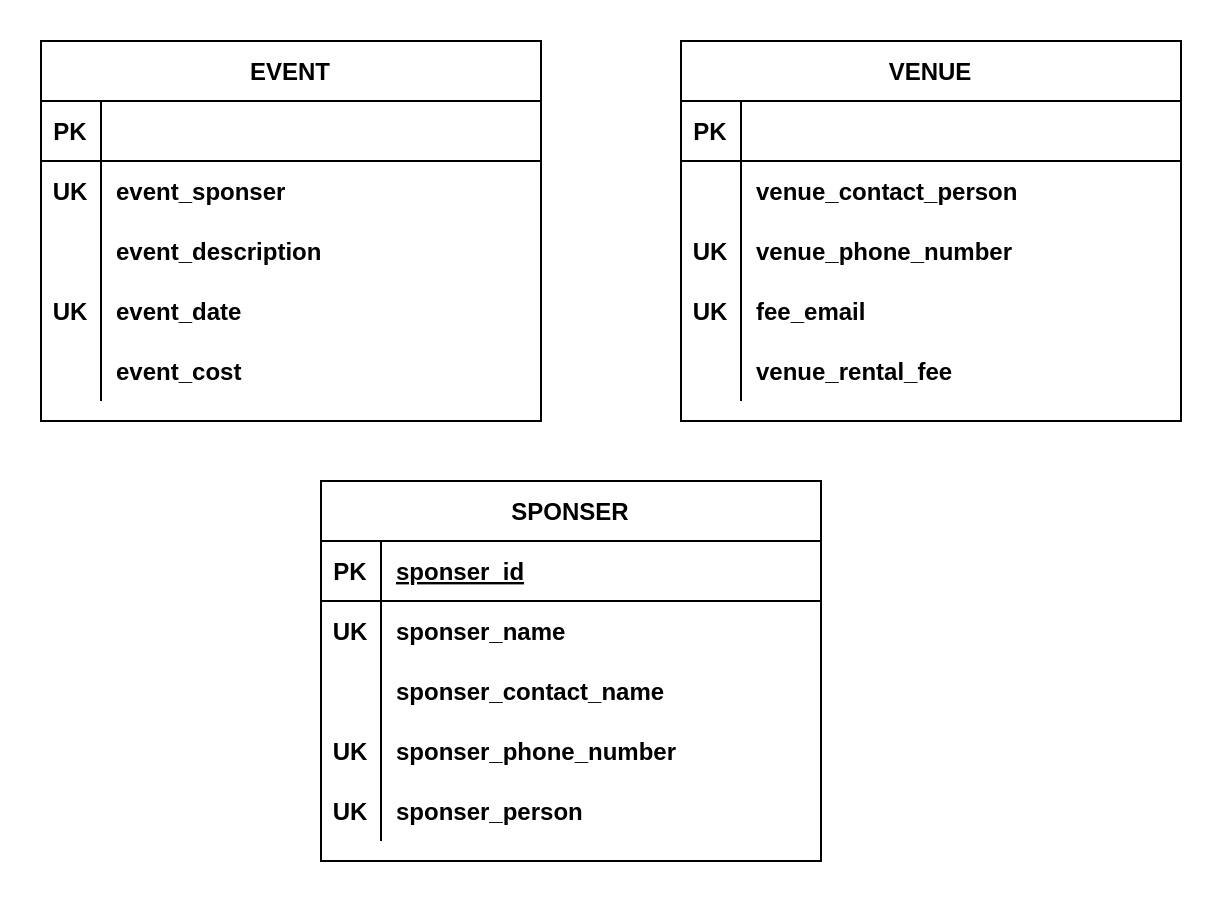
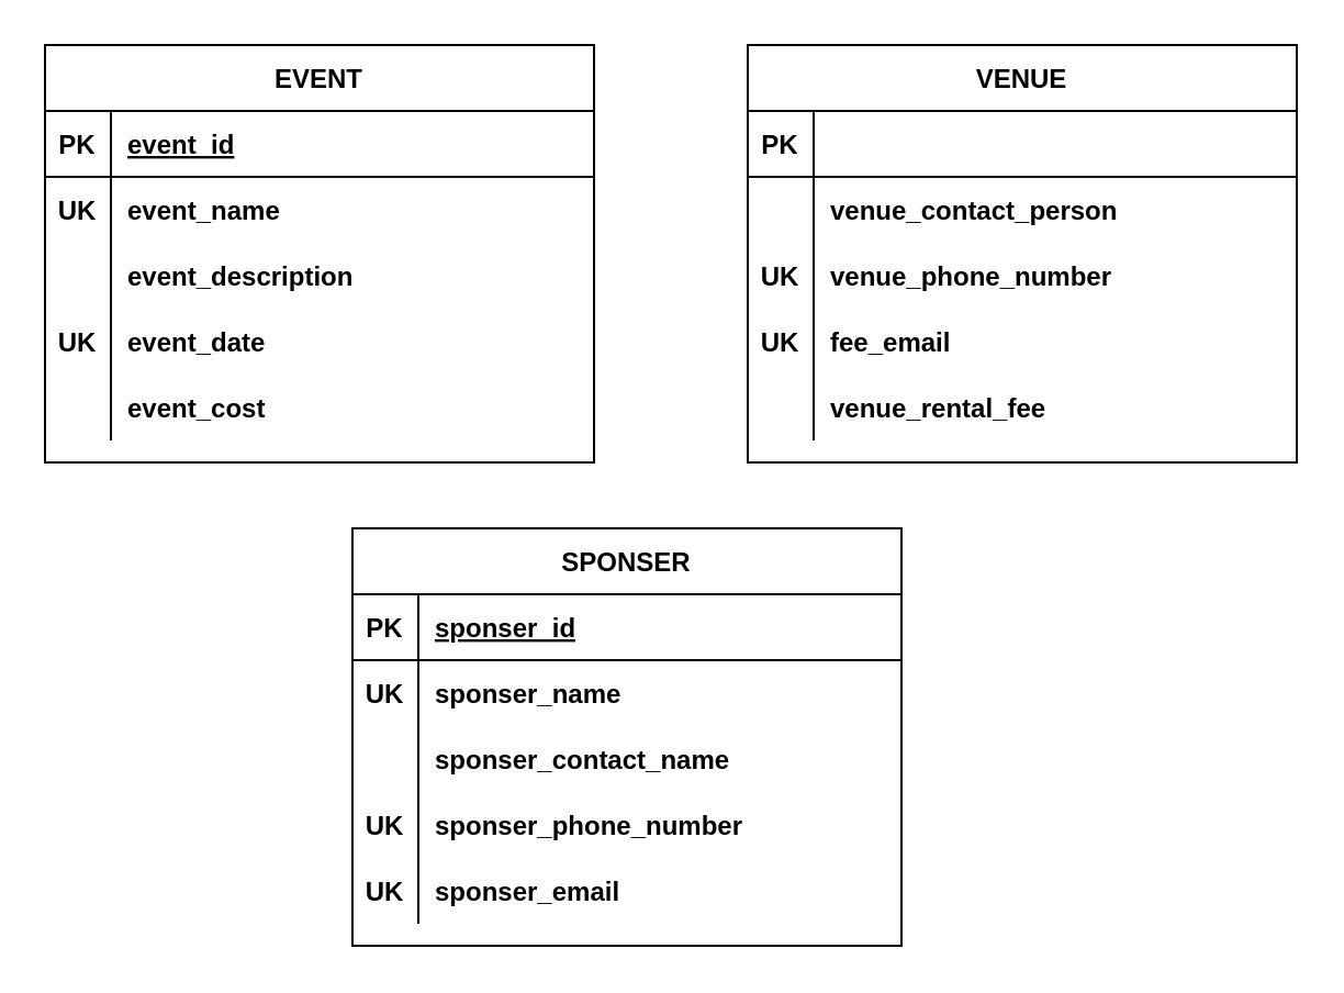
+ <mxCell id="36" value="event_id" style="shape=partialRectangle;overflow=hidden;connectable=0;fillColor=none;top=0;left=0;bottom=0;right=0;align=left;spacingLeft=6;fontStyle=5;" parent="34" vertex="1"><mxGeometry x="30" width="220" height="30" as="geometry"><mxRectangle width="220" height="30" as="alternateBounds" /></mxGeometry></mxCell>
- <mxCell id="39" value="event_sponser" style="shape=partialRectangle;overflow=hidden;connectable=0;fillColor=none;top=0;left=0;bottom=0;right=0;align=left;spacingLeft=6;fontStyle=1" parent="37" vertex="1"><mxGeometry x="30" width="220" height="30" as="geometry"><mxRectangle width="220" height="30" as="alternateBounds" /></mxGeometry></mxCell>
+ <mxCell id="39" value="event_name" style="shape=partialRectangle;overflow=hidden;connectable=0;fillColor=none;top=0;left=0;bottom=0;right=0;align=left;spacingLeft=6;fontStyle=1" parent="37" vertex="1"><mxGeometry x="30" width="220" height="30" as="geometry"><mxRectangle width="220" height="30" as="alternateBounds" /></mxGeometry></mxCell>
- <mxCell id="32" value="sponser_person" style="shape=partialRectangle;overflow=hidden;connectable=0;fillColor=none;top=0;left=0;bottom=0;right=0;align=left;spacingLeft=6;fontStyle=1" parent="30" vertex="1"><mxGeometry x="30" width="220" height="30" as="geometry"><mxRectangle width="220" height="30" as="alternateBounds" /></mxGeometry></mxCell>
+ <mxCell id="32" value="sponser_email" style="shape=partialRectangle;overflow=hidden;connectable=0;fillColor=none;top=0;left=0;bottom=0;right=0;align=left;spacingLeft=6;fontStyle=1" parent="30" vertex="1"><mxGeometry x="30" width="220" height="30" as="geometry"><mxRectangle width="220" height="30" as="alternateBounds" /></mxGeometry></mxCell>
